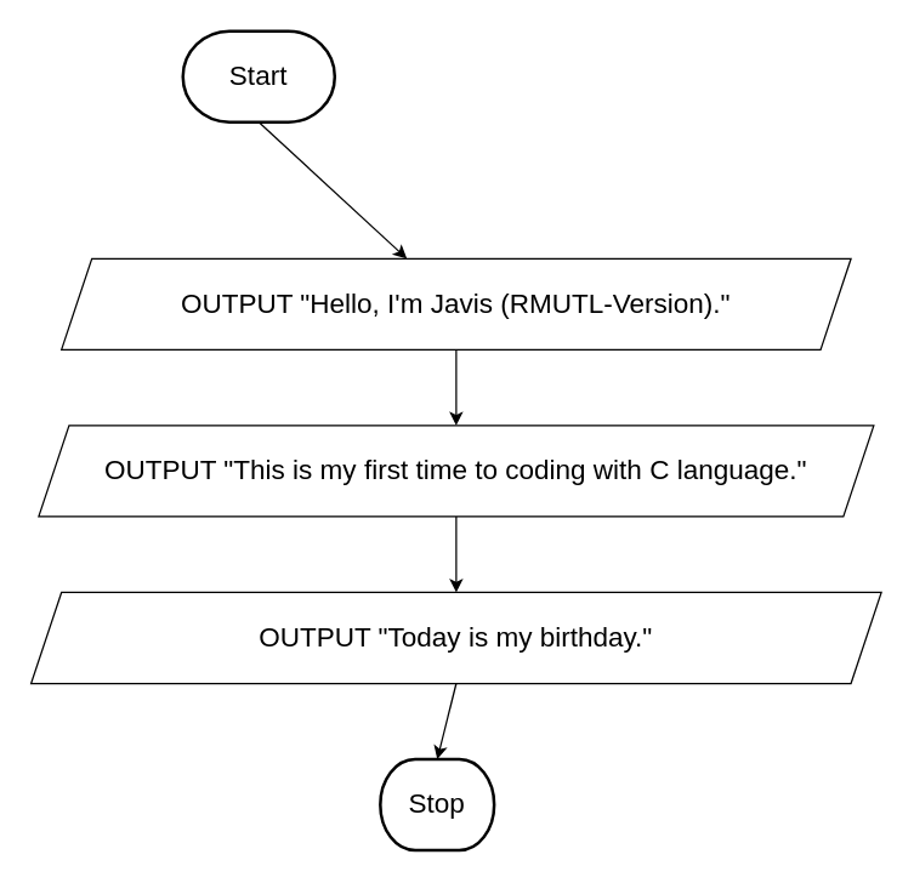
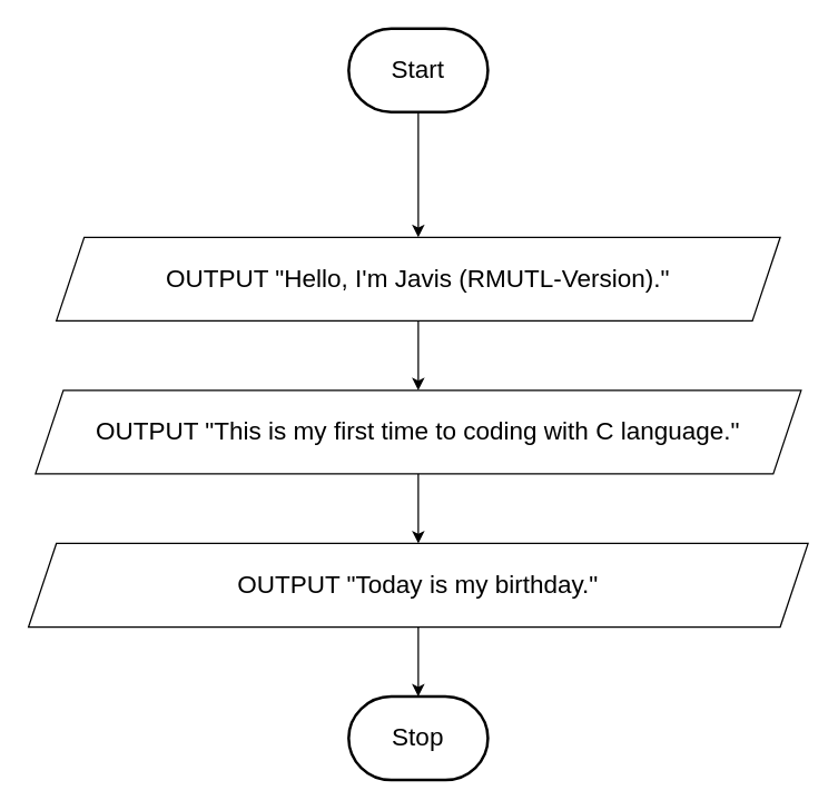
- <mxCell id="6" value="&lt;font style=&quot;font-size: 18px;&quot;&gt;Start&lt;/font&gt;" style="strokeWidth=2;html=1;shape=mxgraph.flowchart.terminator;whiteSpace=wrap;" vertex="1" parent="1"><mxGeometry x="120" y="20" width="100" height="60" as="geometry" /></mxCell>
+ <mxCell id="6" value="&lt;font style=&quot;font-size: 18px;&quot;&gt;Start&lt;/font&gt;" style="strokeWidth=2;html=1;shape=mxgraph.flowchart.terminator;whiteSpace=wrap;" vertex="1" parent="1"><mxGeometry x="250" y="20" width="100" height="60" as="geometry" /></mxCell>
- <mxCell id="5" value="&lt;font style=&quot;font-size: 18px;&quot;&gt;Stop&lt;/font&gt;" style="strokeWidth=2;html=1;shape=mxgraph.flowchart.terminator;whiteSpace=wrap;" vertex="1" parent="1"><mxGeometry x="250" y="500" width="75" height="60" as="geometry" /></mxCell>
+ <mxCell id="5" value="&lt;font style=&quot;font-size: 18px;&quot;&gt;Stop&lt;/font&gt;" style="strokeWidth=2;html=1;shape=mxgraph.flowchart.terminator;whiteSpace=wrap;" vertex="1" parent="1"><mxGeometry x="250" y="500" width="100" height="60" as="geometry" /></mxCell>
